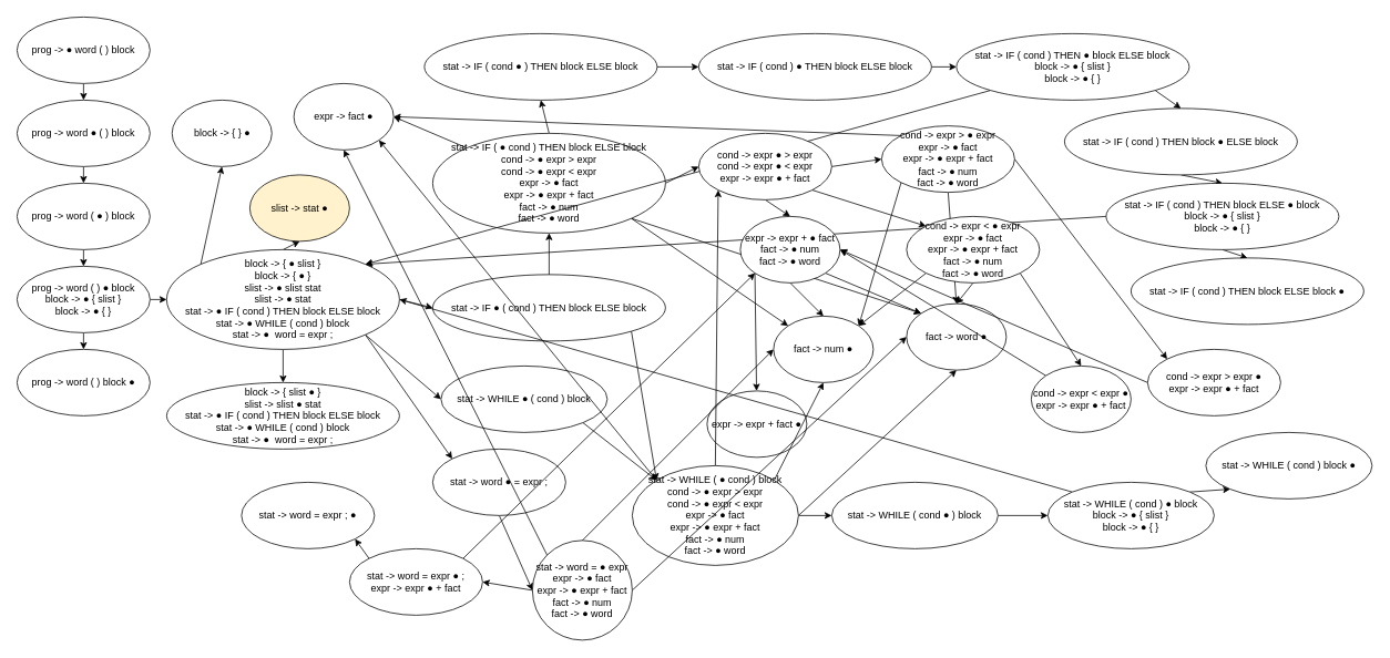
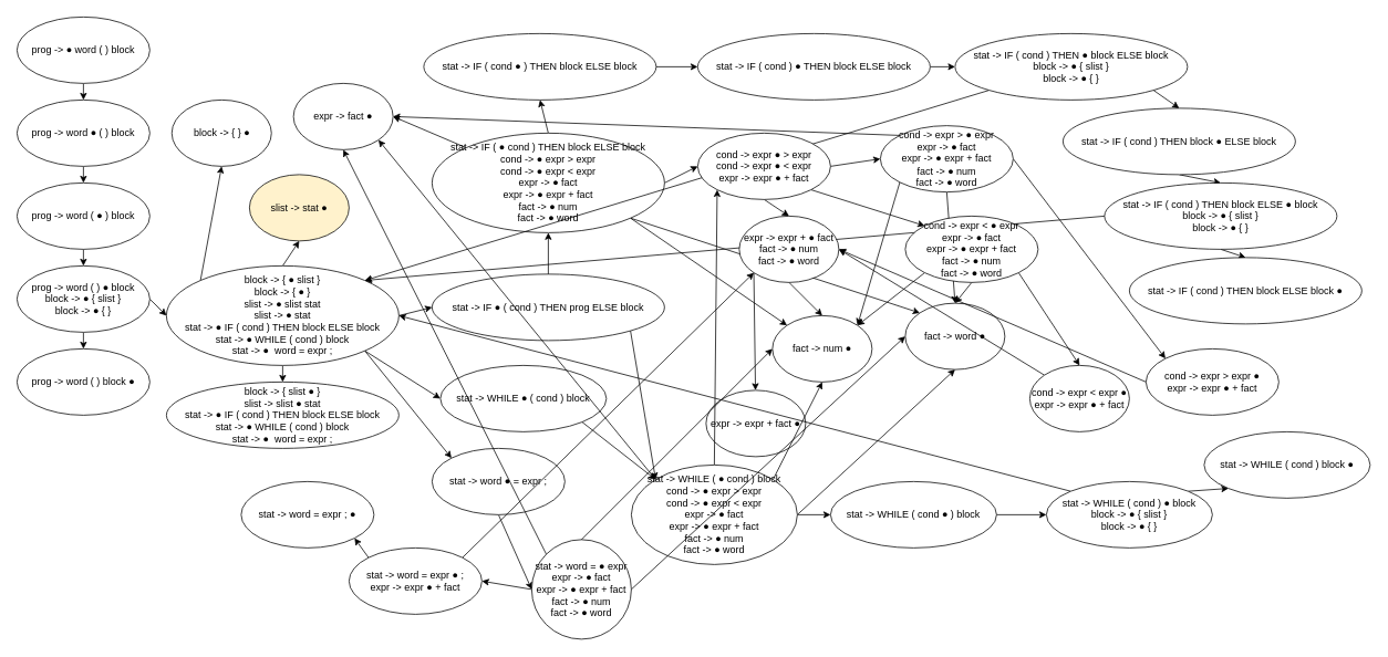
- <mxCell id="61" style="edgeStyle=none;rounded=0;orthogonalLoop=1;jettySize=auto;html=1;exitX=1;exitY=1;exitDx=0;exitDy=0;entryX=0;entryY=0;entryDx=0;entryDy=0;" parent="1" source="63" target="65" edge="1"><mxGeometry relative="1" as="geometry" /></mxCell>
- <mxCell id="18" value="block -&amp;gt; { ● slist }&lt;br&gt;block -&amp;gt; { ● }&lt;br&gt;slist -&amp;gt; ● slist stat&lt;br&gt;slist -&amp;gt; ● stat&lt;br&gt;stat -&amp;gt; ● IF ( cond ) THEN block ELSE block&lt;br&gt;stat -&amp;gt; ● WHILE ( cond ) block&lt;br&gt;stat -&amp;gt; ●&amp;nbsp; word = expr ;&lt;br&gt;" style="ellipse;whiteSpace=wrap;html=1;" parent="1" vertex="1"><mxGeometry x="200" y="300" width="280" height="120" as="geometry" /></mxCell>
+ <mxCell id="18" value="block -&amp;gt; { ● slist }&lt;br&gt;block -&amp;gt; { ● }&lt;br&gt;slist -&amp;gt; ● slist stat&lt;br&gt;slist -&amp;gt; ● stat&lt;br&gt;stat -&amp;gt; ● IF ( cond ) THEN block ELSE block&lt;br&gt;stat -&amp;gt; ● WHILE ( cond ) block&lt;br&gt;stat -&amp;gt; ●&amp;nbsp; word = expr ;&lt;br&gt;" style="ellipse;whiteSpace=wrap;html=1;" parent="1" vertex="1"><mxGeometry x="200" y="320" width="280" height="120" as="geometry" /></mxCell>
- <mxCell id="23" value="stat -&amp;gt; IF ● ( cond ) THEN block ELSE block" style="ellipse;whiteSpace=wrap;html=1;" parent="1" vertex="1"><mxGeometry x="520" y="330" width="280" height="80" as="geometry" /></mxCell>
+ <mxCell id="23" value="stat -&amp;gt; IF ● ( cond ) THEN prog ELSE block" style="ellipse;whiteSpace=wrap;html=1;" parent="1" vertex="1"><mxGeometry x="520" y="330" width="280" height="80" as="geometry" /></mxCell>
